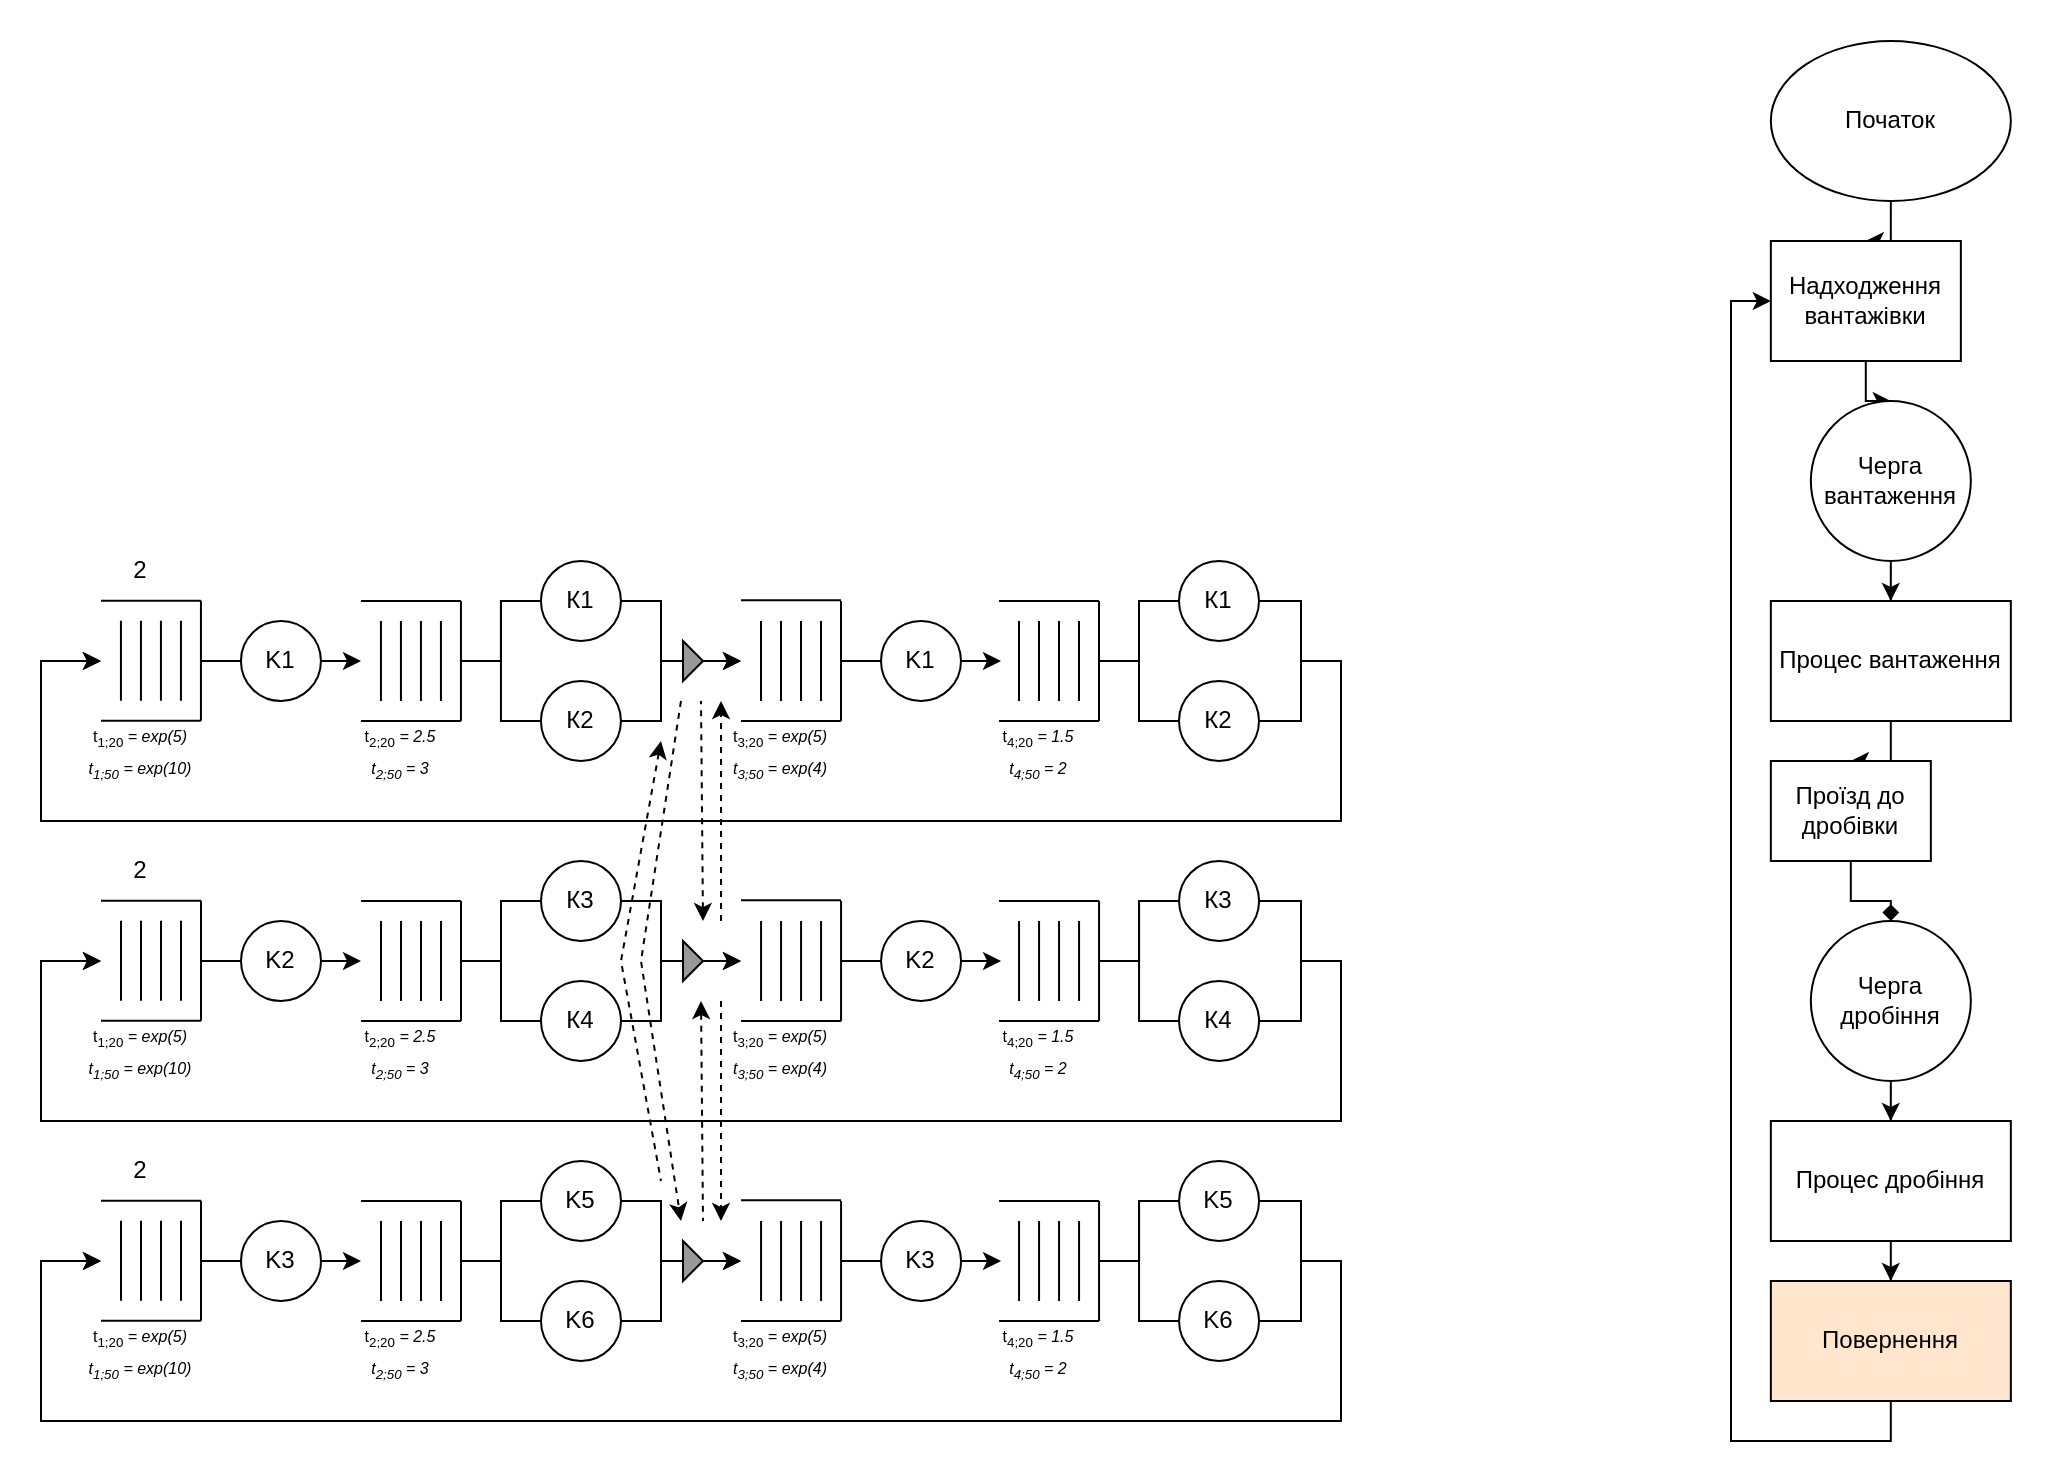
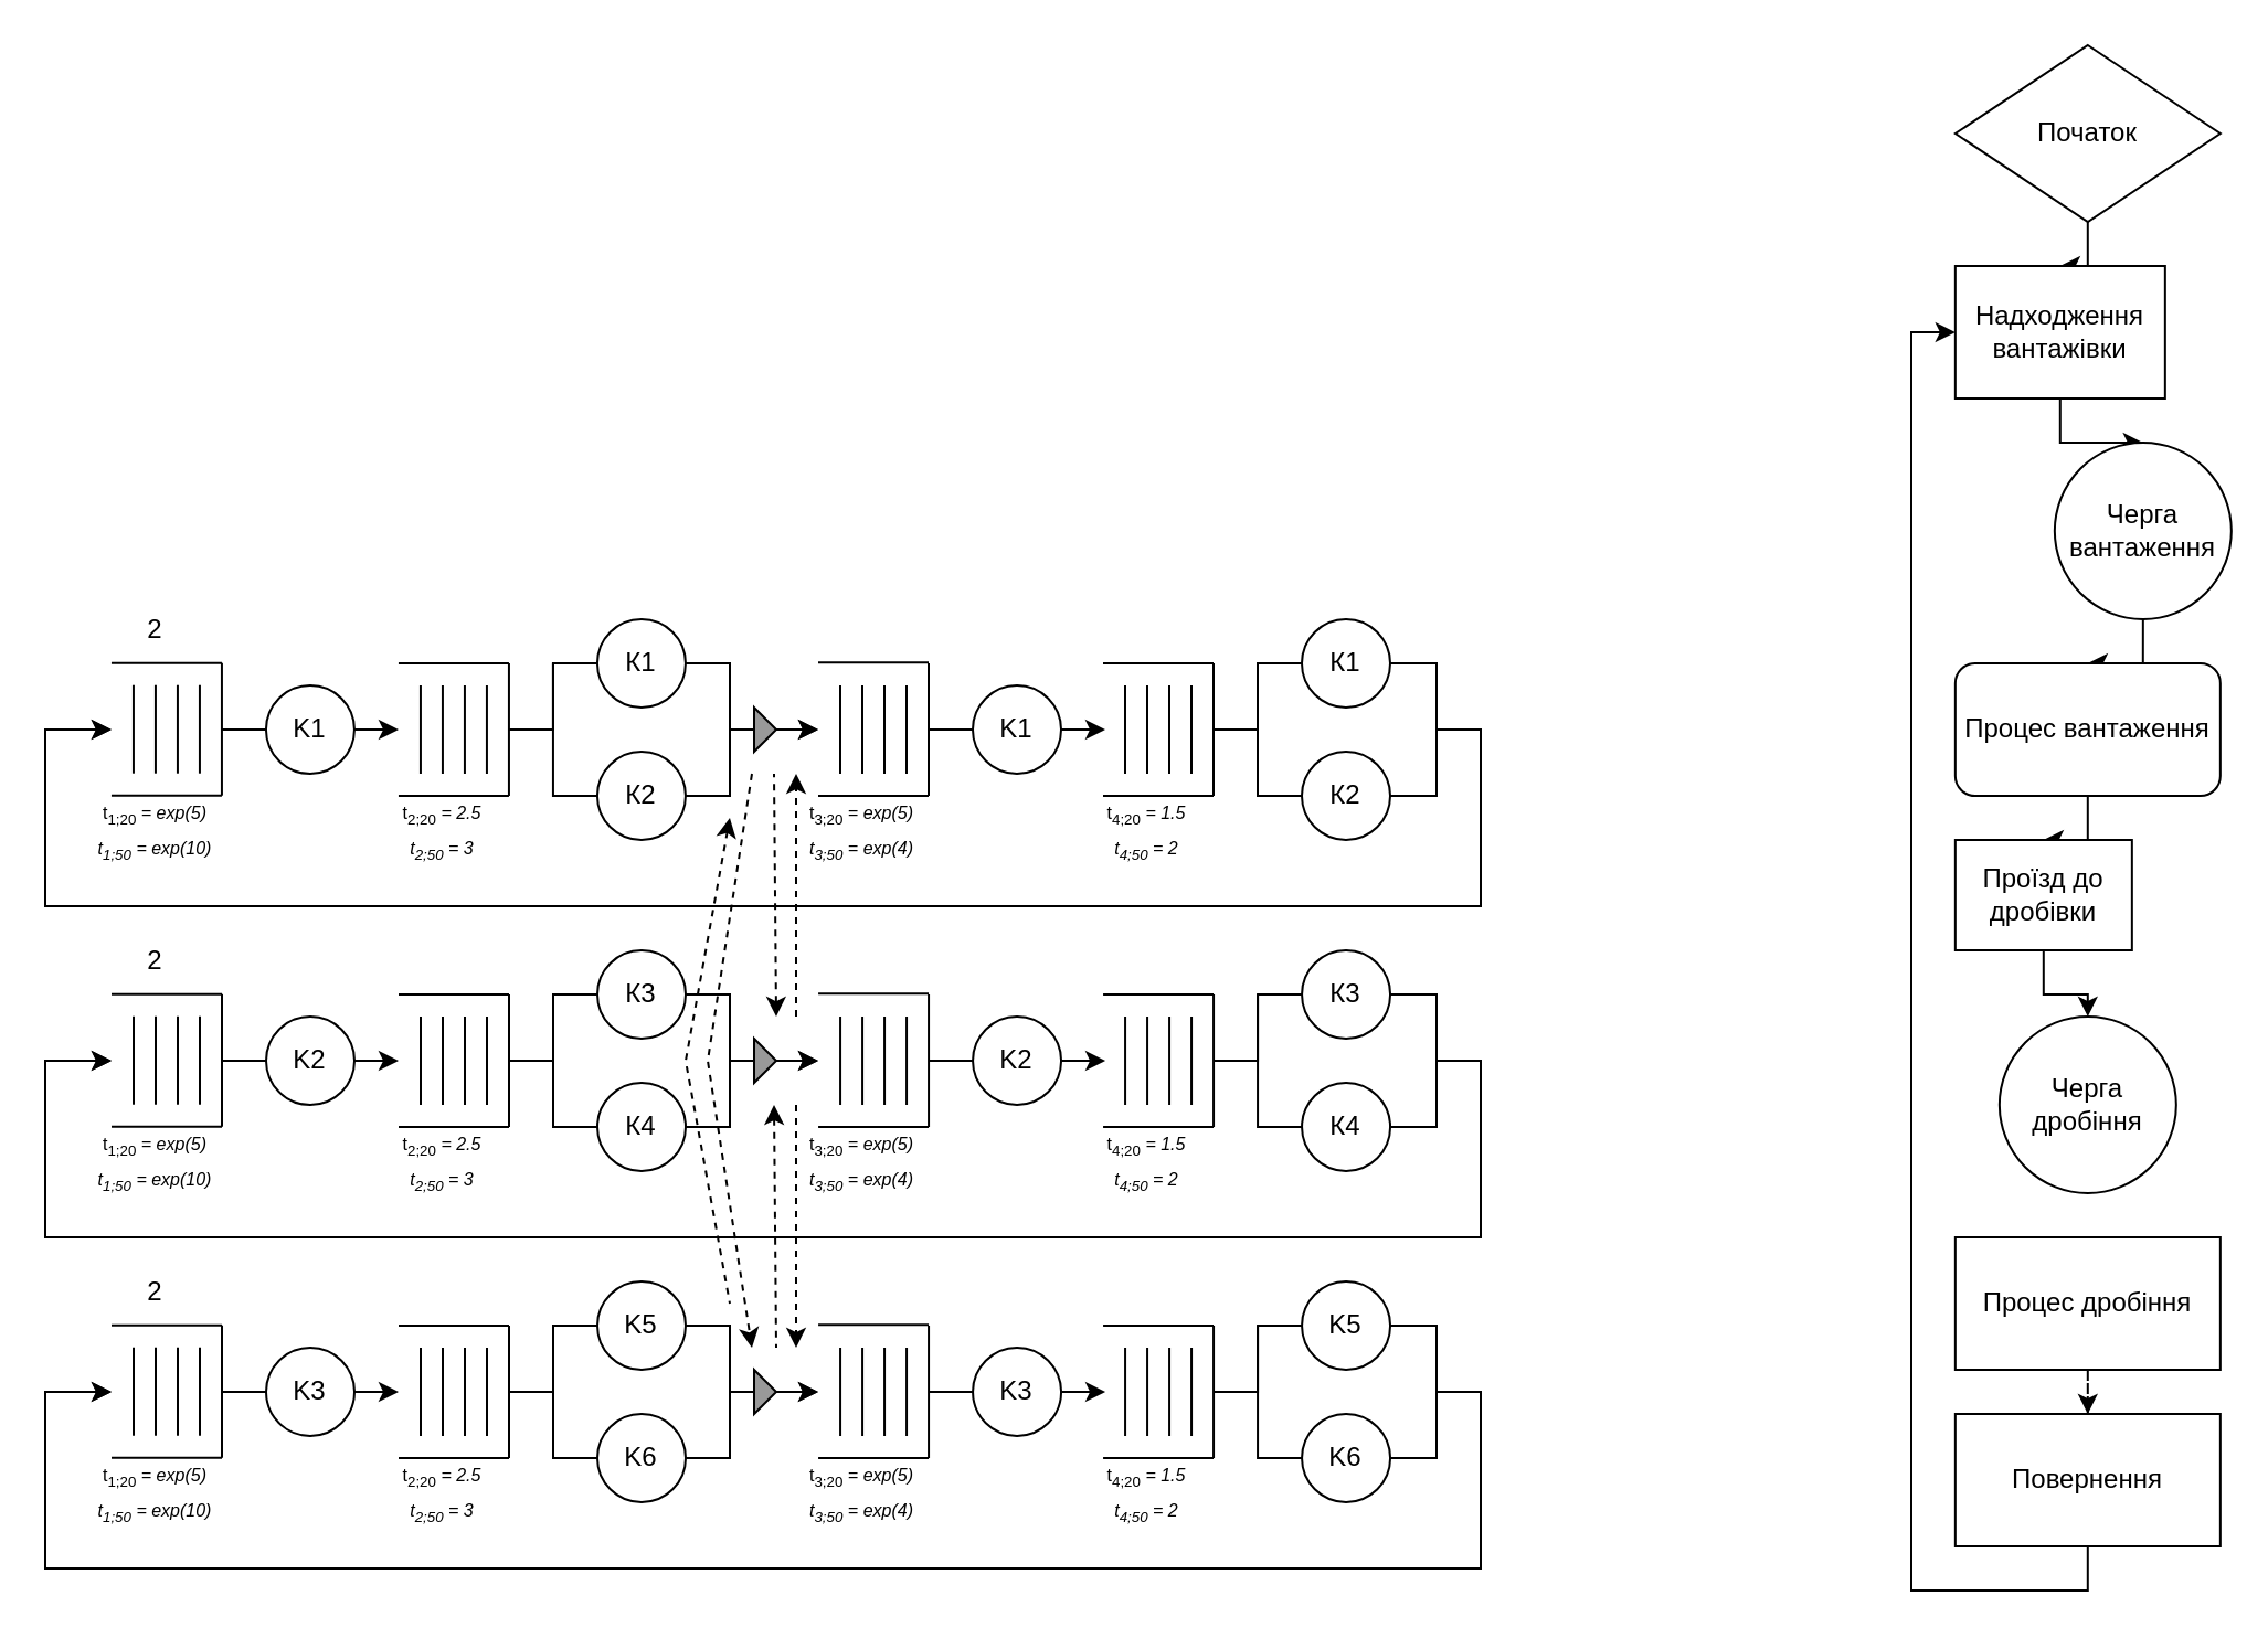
- <mxCell id="18" value="Початок" style="ellipse;whiteSpace=wrap;html=1;" parent="1" vertex="1"><mxGeometry x="884.92" y="20" width="120" height="80" as="geometry" /></mxCell>
+ <mxCell id="18" value="Початок" style="rhombus;whiteSpace=wrap;html=1;" parent="1" vertex="1"><mxGeometry x="884.92" y="20" width="120" height="80" as="geometry" /></mxCell>
- <mxCell id="22" value="Черга&lt;br&gt;вантаження" style="ellipse;whiteSpace=wrap;html=1;aspect=fixed;" parent="1" vertex="1"><mxGeometry x="904.92" y="200" width="80" height="80" as="geometry" /></mxCell>
+ <mxCell id="22" value="Черга&lt;br&gt;вантаження" style="ellipse;whiteSpace=wrap;html=1;aspect=fixed;" parent="1" vertex="1"><mxGeometry x="929.92" y="200" width="80" height="80" as="geometry" /></mxCell>
- <mxCell id="24" value="Процес вантаження" style="rounded=0;whiteSpace=wrap;html=1;" parent="1" vertex="1"><mxGeometry x="884.92" y="300" width="120" height="60" as="geometry" /></mxCell>
+ <mxCell id="24" value="Процес вантаження" style="whiteSpace=wrap;html=1;rounded=1;" parent="1" vertex="1"><mxGeometry x="884.92" y="300" width="120" height="60" as="geometry" /></mxCell>
- <mxCell id="25" style="edgeStyle=orthogonalEdgeStyle;rounded=0;orthogonalLoop=1;jettySize=auto;html=1;endArrow=diamond;" parent="1" source="26" target="28" edge="1"><mxGeometry relative="1" as="geometry" /></mxCell>
+ <mxCell id="25" style="edgeStyle=orthogonalEdgeStyle;rounded=0;orthogonalLoop=1;jettySize=auto;html=1;" parent="1" source="26" target="28" edge="1"><mxGeometry relative="1" as="geometry" /></mxCell>
- <mxCell id="27" style="edgeStyle=orthogonalEdgeStyle;rounded=0;orthogonalLoop=1;jettySize=auto;html=1;" parent="1" source="28" target="30" edge="1"><mxGeometry relative="1" as="geometry" /></mxCell>
- <mxCell id="29" style="edgeStyle=orthogonalEdgeStyle;rounded=0;orthogonalLoop=1;jettySize=auto;html=1;" parent="1" source="30" target="32" edge="1"><mxGeometry relative="1" as="geometry" /></mxCell>
+ <mxCell id="29" style="edgeStyle=orthogonalEdgeStyle;rounded=0;orthogonalLoop=1;jettySize=auto;html=1;dashed=1;" parent="1" source="30" target="32" edge="1"><mxGeometry relative="1" as="geometry" /></mxCell>
- <mxCell id="32" value="Повернення" style="rounded=0;whiteSpace=wrap;html=1;fillColor=#ffe6cc;" parent="1" vertex="1"><mxGeometry x="884.92" y="640" width="120" height="60" as="geometry" /></mxCell>
+ <mxCell id="32" value="Повернення" style="rounded=0;whiteSpace=wrap;html=1;" parent="1" vertex="1"><mxGeometry x="884.92" y="640" width="120" height="60" as="geometry" /></mxCell>
